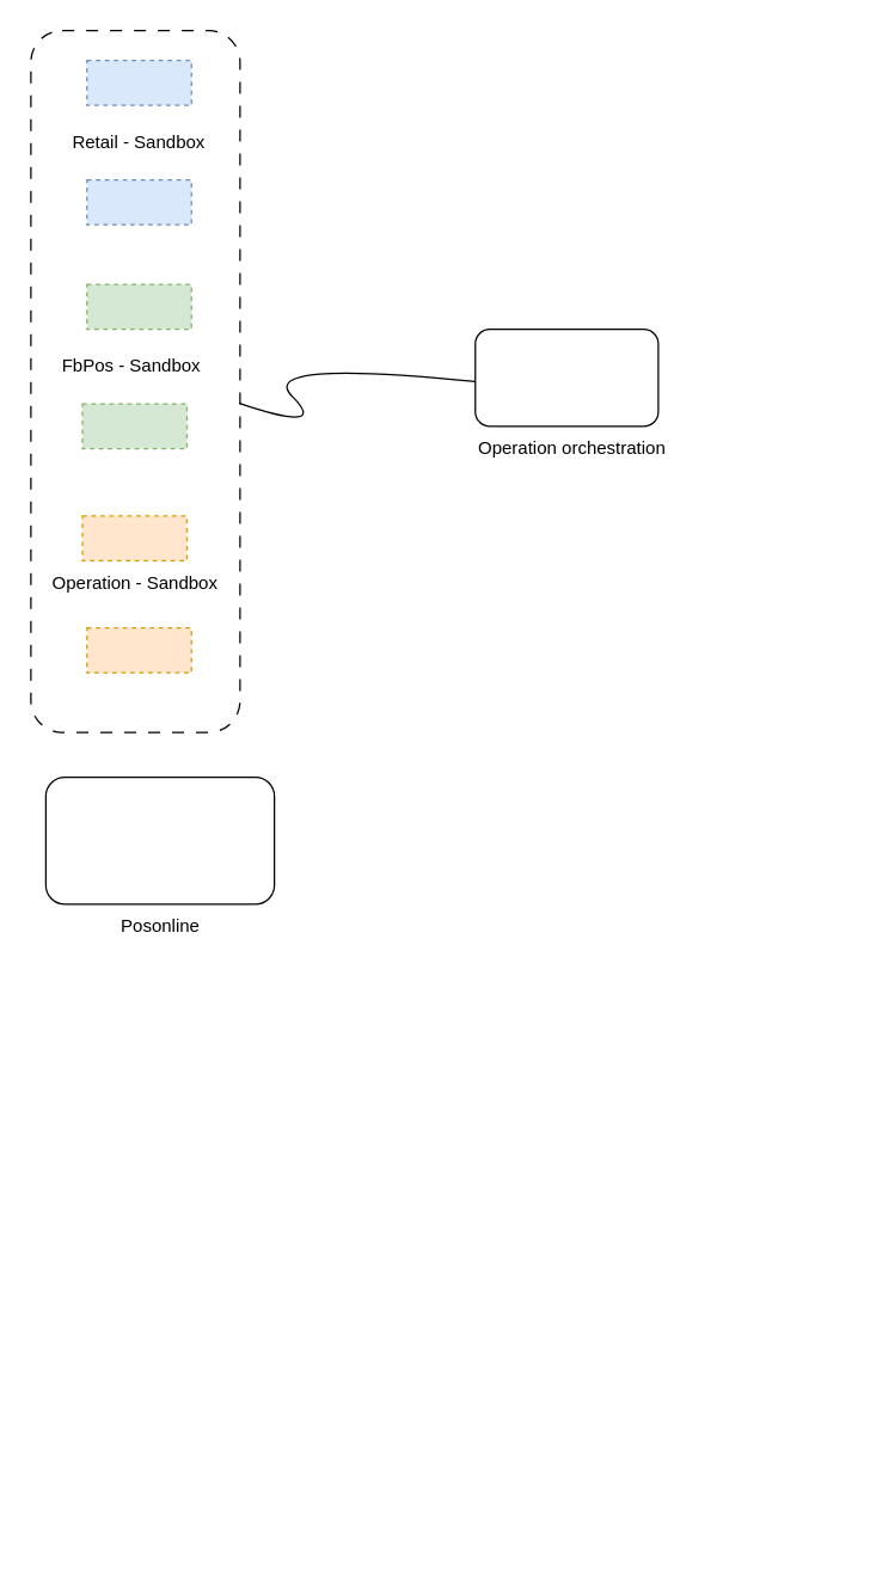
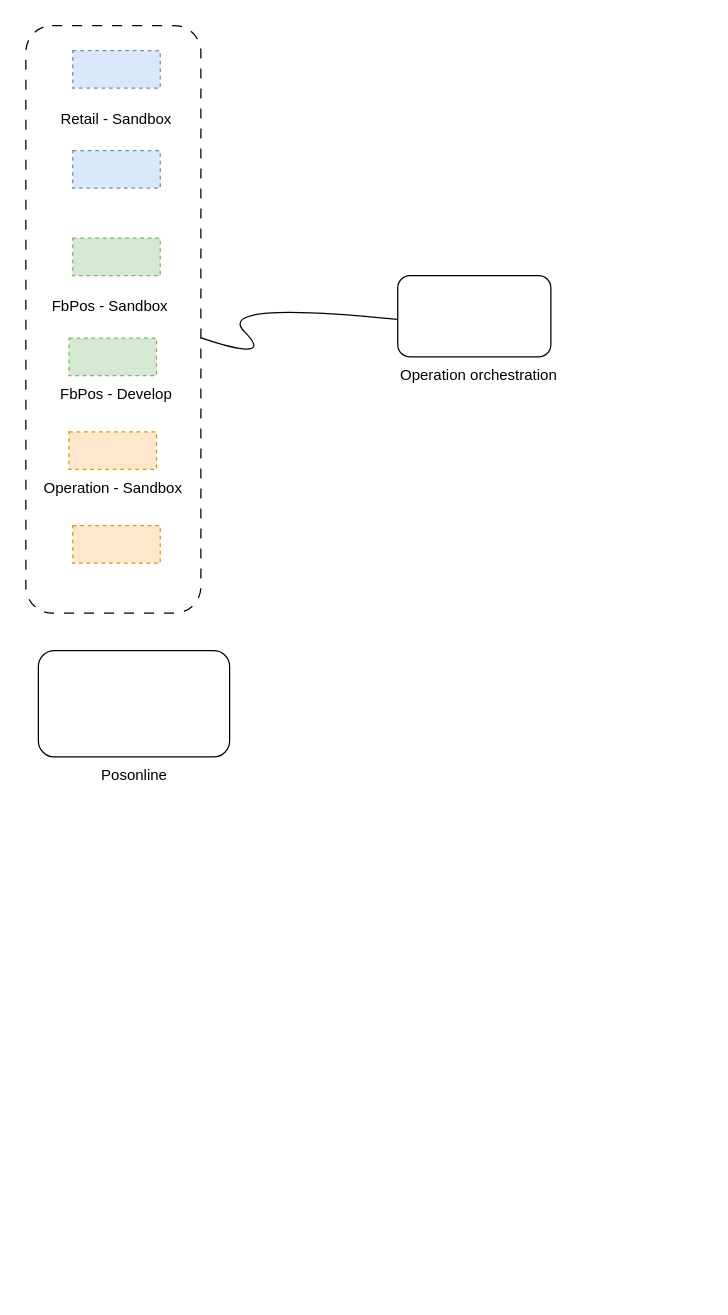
+ <mxCell id="16" value="FbPos - Develop" style="text;html=1;align=center;verticalAlign=middle;whiteSpace=wrap;rounded=0;" parent="8" vertex="1"><mxGeometry x="20" y="280" width="105" height="30" as="geometry" /></mxCell>
